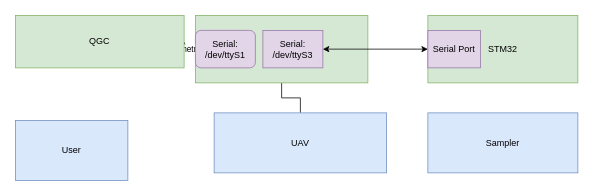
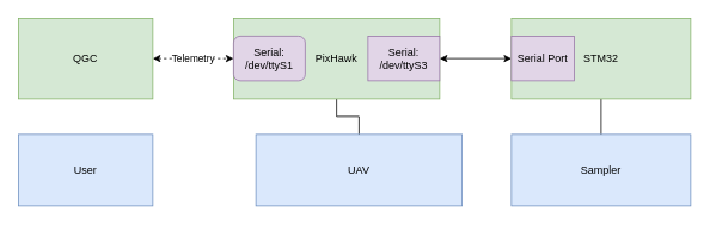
- <mxCell id="7" value="QGC" style="rounded=0;whiteSpace=wrap;html=1;fillColor=#d5e8d4;strokeColor=#82b366;" vertex="1" parent="1"><mxGeometry x="20" y="20" width="225" height="70" as="geometry" /></mxCell>
+ <mxCell id="7" value="QGC" style="rounded=0;whiteSpace=wrap;html=1;fillColor=#d5e8d4;strokeColor=#82b366;" vertex="1" parent="1"><mxGeometry x="20" y="20" width="150" height="90" as="geometry" /></mxCell>
- <mxCell id="8" value="Serial: /dev/ttyS3" style="rounded=0;whiteSpace=wrap;html=1;fillColor=#e1d5e7;strokeColor=#9673a6;" vertex="1" parent="1"><mxGeometry x="350" y="40" width="80" height="50" as="geometry" /></mxCell>
+ <mxCell id="8" value="Serial: /dev/ttyS3" style="rounded=0;whiteSpace=wrap;html=1;fillColor=#e1d5e7;strokeColor=#9673a6;" vertex="1" parent="1"><mxGeometry x="410" y="40" width="80" height="50" as="geometry" /></mxCell>
+ <mxCell id="4" style="edgeStyle=orthogonalEdgeStyle;rounded=0;orthogonalLoop=1;jettySize=auto;html=1;entryX=0.5;entryY=0;entryDx=0;entryDy=0;startArrow=none;startFill=0;endArrow=none;endFill=0;" edge="1" parent="1" source="5" target="12"><mxGeometry relative="1" as="geometry" /></mxCell>
- <mxCell id="14" value="User" style="rounded=0;whiteSpace=wrap;html=1;fillColor=#dae8fc;strokeColor=#6c8ebf;" vertex="1" parent="1"><mxGeometry x="20" y="160" width="150" height="80" as="geometry" /></mxCell>
+ <mxCell id="14" value="User" style="rounded=0;whiteSpace=wrap;html=1;fillColor=#dae8fc;strokeColor=#6c8ebf;" vertex="1" parent="1"><mxGeometry x="20" y="150" width="150" height="80" as="geometry" /></mxCell>
